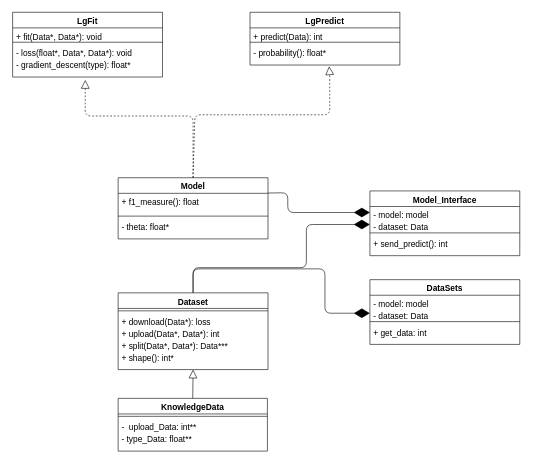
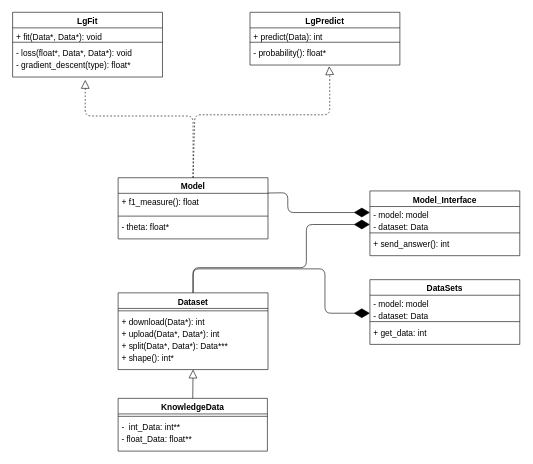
- <mxCell id="37" value="+ send_predict(): int&#10;" style="text;strokeColor=none;fillColor=none;align=left;verticalAlign=top;spacingLeft=4;spacingRight=4;overflow=hidden;rotatable=0;points=[[0,0.5],[1,0.5]];portConstraint=eastwest;fontSize=14;" parent="33" vertex="1"><mxGeometry y="74" width="250" height="20" as="geometry" /></mxCell>
+ <mxCell id="37" value="+ send_answer(): int&#10;" style="text;strokeColor=none;fillColor=none;align=left;verticalAlign=top;spacingLeft=4;spacingRight=4;overflow=hidden;rotatable=0;points=[[0,0.5],[1,0.5]];portConstraint=eastwest;fontSize=14;" parent="33" vertex="1"><mxGeometry y="74" width="250" height="20" as="geometry" /></mxCell>
- <mxCell id="28" value="+ download(Data*): loss" style="text;strokeColor=none;fillColor=none;align=left;verticalAlign=top;spacingLeft=4;spacingRight=4;overflow=hidden;rotatable=0;points=[[0,0.5],[1,0.5]];portConstraint=eastwest;fontSize=14;" parent="26" vertex="1"><mxGeometry y="34" width="250" height="20" as="geometry" /></mxCell>
+ <mxCell id="28" value="+ download(Data*): int" style="text;strokeColor=none;fillColor=none;align=left;verticalAlign=top;spacingLeft=4;spacingRight=4;overflow=hidden;rotatable=0;points=[[0,0.5],[1,0.5]];portConstraint=eastwest;fontSize=14;" parent="26" vertex="1"><mxGeometry y="34" width="250" height="20" as="geometry" /></mxCell>
- <mxCell id="23" value="-  upload_Data: int**" style="text;strokeColor=none;fillColor=none;align=left;verticalAlign=top;spacingLeft=4;spacingRight=4;overflow=hidden;rotatable=0;points=[[0,0.5],[1,0.5]];portConstraint=eastwest;fontSize=14;" parent="21" vertex="1"><mxGeometry y="34" width="249" height="20" as="geometry" /></mxCell>
+ <mxCell id="23" value="-  int_Data: int**" style="text;strokeColor=none;fillColor=none;align=left;verticalAlign=top;spacingLeft=4;spacingRight=4;overflow=hidden;rotatable=0;points=[[0,0.5],[1,0.5]];portConstraint=eastwest;fontSize=14;" parent="21" vertex="1"><mxGeometry y="34" width="249" height="20" as="geometry" /></mxCell>
- <mxCell id="24" value="- type_Data: float**" style="text;strokeColor=none;fillColor=none;align=left;verticalAlign=top;spacingLeft=4;spacingRight=4;overflow=hidden;rotatable=0;points=[[0,0.5],[1,0.5]];portConstraint=eastwest;fontSize=14;" parent="21" vertex="1"><mxGeometry y="54" width="249" height="20" as="geometry" /></mxCell>
+ <mxCell id="24" value="- float_Data: float**" style="text;strokeColor=none;fillColor=none;align=left;verticalAlign=top;spacingLeft=4;spacingRight=4;overflow=hidden;rotatable=0;points=[[0,0.5],[1,0.5]];portConstraint=eastwest;fontSize=14;" parent="21" vertex="1"><mxGeometry y="54" width="249" height="20" as="geometry" /></mxCell>
